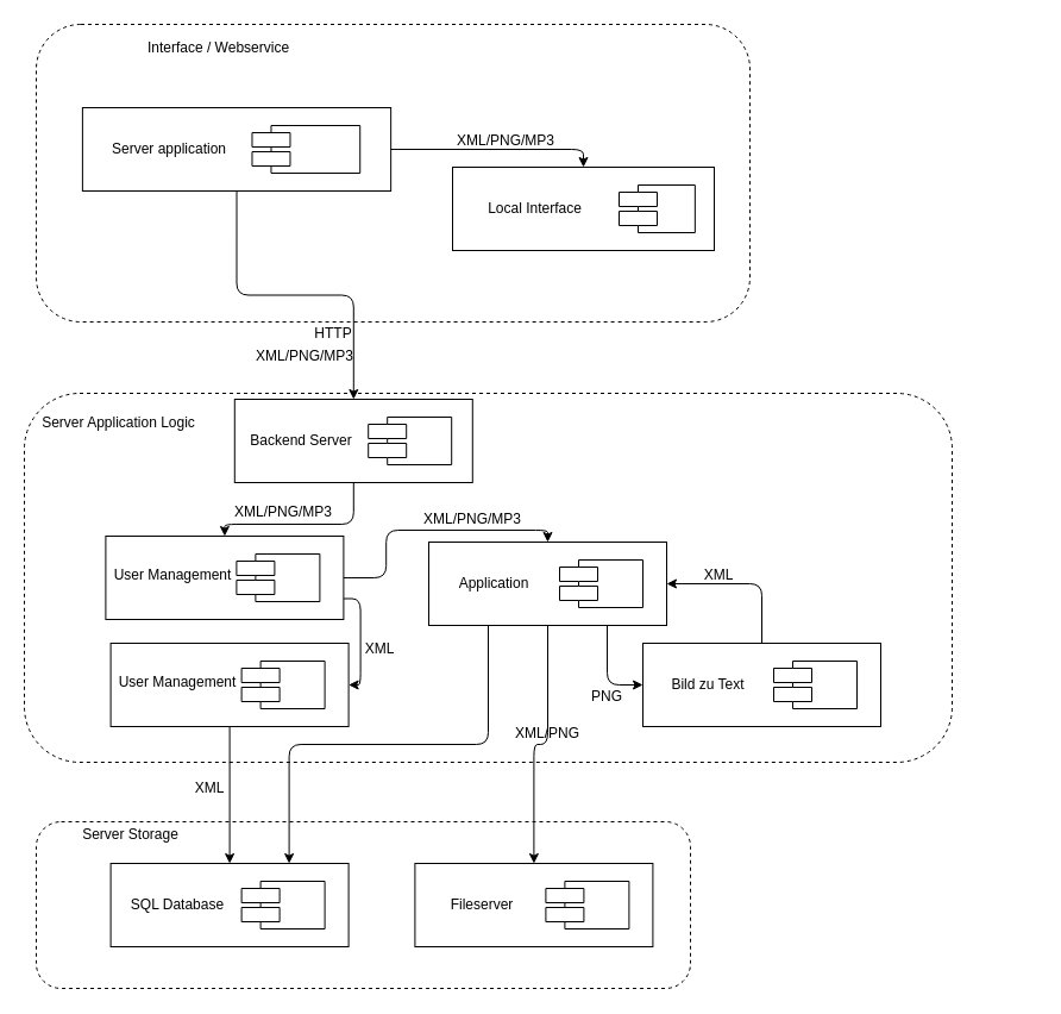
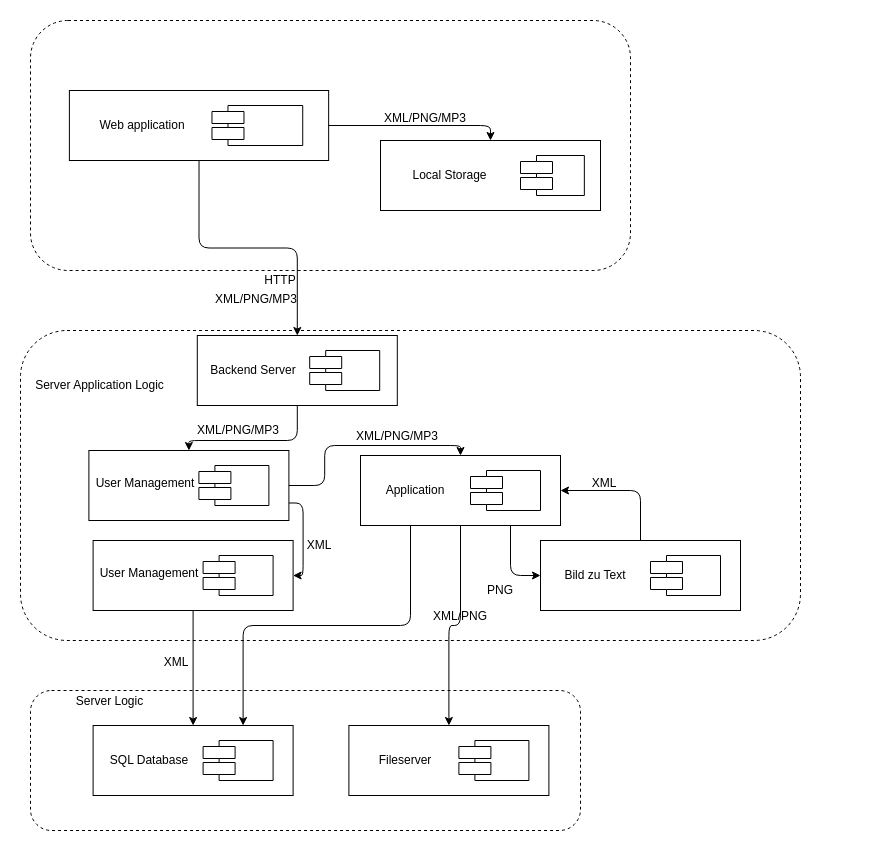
- <mxCell id="36" value="Interface / Webservice" style="text;html=1;strokeColor=none;fillColor=none;align=center;verticalAlign=middle;whiteSpace=wrap;rounded=0;dashed=1;" parent="34" vertex="1"><mxGeometry x="16.154" y="10" width="274.615" height="20" as="geometry" /></mxCell>
- <mxCell id="42" value="Server application" style="text;html=1;strokeColor=none;fillColor=none;align=center;verticalAlign=middle;whiteSpace=wrap;rounded=0;dashed=1;" parent="39" vertex="1"><mxGeometry x="28.0" y="25" width="168.0" height="20" as="geometry" /></mxCell>
+ <mxCell id="42" value="Web application" style="text;html=1;strokeColor=none;fillColor=none;align=center;verticalAlign=middle;whiteSpace=wrap;rounded=0;dashed=1;" parent="39" vertex="1"><mxGeometry x="28.0" y="25" width="168.0" height="20" as="geometry" /></mxCell>
- <mxCell id="38" value="Local Interface" style="text;html=1;strokeColor=none;fillColor=none;align=center;verticalAlign=middle;whiteSpace=wrap;rounded=0;dashed=1;" parent="34" vertex="1"><mxGeometry x="315.328" y="145" width="209.354" height="20" as="geometry" /></mxCell>
+ <mxCell id="38" value="Local Storage" style="text;html=1;strokeColor=none;fillColor=none;align=center;verticalAlign=middle;whiteSpace=wrap;rounded=0;dashed=1;" parent="34" vertex="1"><mxGeometry x="315.328" y="145" width="209.354" height="20" as="geometry" /></mxCell>
- <mxCell id="4" value="Server Application Logic" style="text;html=1;strokeColor=none;fillColor=none;align=center;verticalAlign=middle;whiteSpace=wrap;rounded=0;dashed=1;" parent="2" vertex="1"><mxGeometry x="8.421" y="12.4" width="143.158" height="24.8" as="geometry" /></mxCell>
+ <mxCell id="4" value="Server Application Logic" style="text;html=1;strokeColor=none;fillColor=none;align=center;verticalAlign=middle;whiteSpace=wrap;rounded=0;dashed=1;" parent="2" vertex="1"><mxGeometry x="8.421" y="42.4" width="143.158" height="24.8" as="geometry" /></mxCell>
- <mxCell id="32" value="PNG" style="text;html=1;strokeColor=none;fillColor=none;align=center;verticalAlign=middle;whiteSpace=wrap;rounded=0;" vertex="1" parent="2"><mxGeometry x="470" y="245" width="40" height="20" as="geometry" /></mxCell>
+ <mxCell id="32" value="PNG" style="text;html=1;strokeColor=none;fillColor=none;align=center;verticalAlign=middle;whiteSpace=wrap;rounded=0;" vertex="1" parent="2"><mxGeometry x="460" y="250" width="40" height="20" as="geometry" /></mxCell>
- <mxCell id="47" value="Server Storage" style="text;html=1;strokeColor=none;fillColor=none;align=center;verticalAlign=middle;whiteSpace=wrap;rounded=0;dashed=1;" parent="45" vertex="1"><mxGeometry x="8.421" y="5.6" width="143.158" height="11.2" as="geometry" /></mxCell>
+ <mxCell id="47" value="Server Logic" style="text;html=1;strokeColor=none;fillColor=none;align=center;verticalAlign=middle;whiteSpace=wrap;rounded=0;dashed=1;" parent="45" vertex="1"><mxGeometry x="8.421" y="5.6" width="143.158" height="11.2" as="geometry" /></mxCell>
